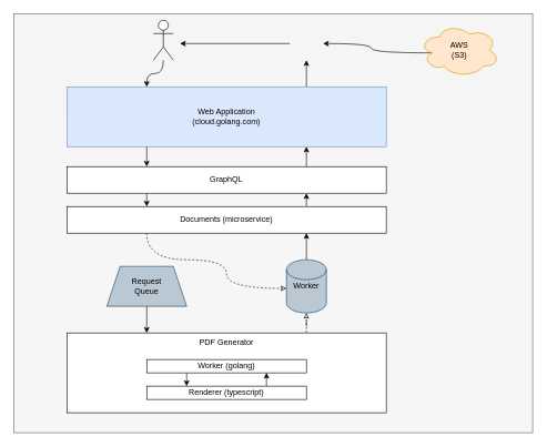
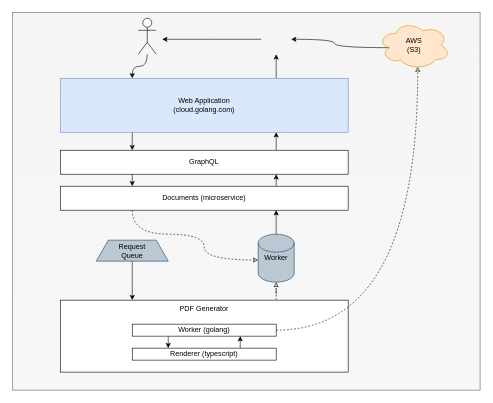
+ <mxCell id="22" style="edgeStyle=orthogonalEdgeStyle;rounded=0;orthogonalLoop=1;jettySize=auto;html=1;exitX=1;exitY=0.5;exitDx=0;exitDy=0;entryX=0.55;entryY=0.95;entryDx=0;entryDy=0;entryPerimeter=0;curved=1;dashed=1;endArrow=classic;endFill=0;" edge="1" parent="1" source="24" target="28"><mxGeometry relative="1" as="geometry"><mxPoint x="710" y="100" as="targetPoint" /></mxGeometry></mxCell>
- <mxCell id="11" value="Request&lt;br&gt;Queue" style="shape=trapezoid;perimeter=trapezoidPerimeter;whiteSpace=wrap;html=1;fixedSize=1;fillColor=#bac8d3;strokeColor=#23445d;" vertex="1" parent="1"><mxGeometry x="160" y="400" width="120" height="60" as="geometry" /></mxCell>
+ <mxCell id="11" value="Request&lt;br&gt;Queue" style="shape=trapezoid;perimeter=trapezoidPerimeter;whiteSpace=wrap;html=1;fixedSize=1;fillColor=#bac8d3;strokeColor=#23445d;" vertex="1" parent="1"><mxGeometry x="160" y="400" width="120" height="35" as="geometry" /></mxCell>
